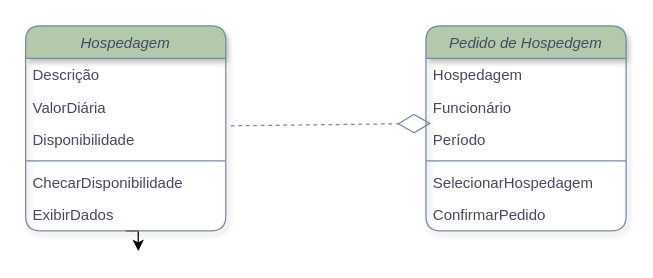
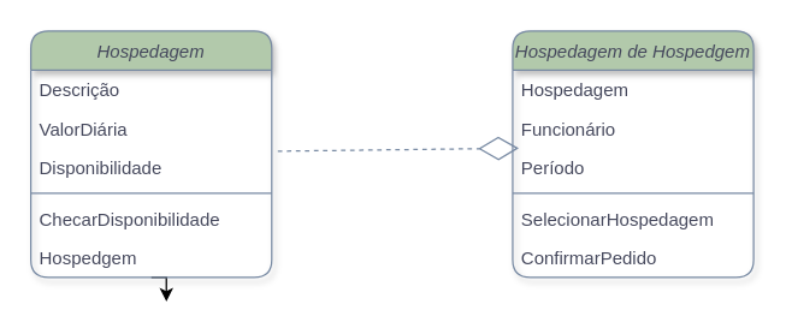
- <mxCell id="2" value="Pedido de Hospedgem" style="swimlane;fontStyle=2;align=center;verticalAlign=top;childLayout=stackLayout;horizontal=1;startSize=26;horizontalStack=0;resizeParent=1;resizeLast=0;collapsible=1;marginBottom=0;rounded=1;shadow=1;strokeWidth=1;labelBackgroundColor=none;fillColor=#B2C9AB;strokeColor=#788AA3;fontColor=#46495D;" vertex="1" parent="1"><mxGeometry x="340" y="20" width="160" height="164" as="geometry"><mxRectangle x="230" y="140" width="160" height="26" as="alternateBounds" /></mxGeometry></mxCell>
+ <mxCell id="2" value="Hospedagem de Hospedgem" style="swimlane;fontStyle=2;align=center;verticalAlign=top;childLayout=stackLayout;horizontal=1;startSize=26;horizontalStack=0;resizeParent=1;resizeLast=0;collapsible=1;marginBottom=0;rounded=1;shadow=1;strokeWidth=1;labelBackgroundColor=none;fillColor=#B2C9AB;strokeColor=#788AA3;fontColor=#46495D;" vertex="1" parent="1"><mxGeometry x="340" y="20" width="160" height="164" as="geometry"><mxRectangle x="230" y="140" width="160" height="26" as="alternateBounds" /></mxGeometry></mxCell>
- <mxCell id="16" value="ExibirDados" style="text;align=left;verticalAlign=top;spacingLeft=4;spacingRight=4;overflow=hidden;rotatable=0;points=[[0,0.5],[1,0.5]];portConstraint=eastwest;labelBackgroundColor=none;fontColor=#46495D;" vertex="1" parent="10"><mxGeometry y="138" width="160" height="26" as="geometry" /></mxCell>
+ <mxCell id="16" value="Hospedgem" style="text;align=left;verticalAlign=top;spacingLeft=4;spacingRight=4;overflow=hidden;rotatable=0;points=[[0,0.5],[1,0.5]];portConstraint=eastwest;labelBackgroundColor=none;fontColor=#46495D;" vertex="1" parent="10"><mxGeometry y="138" width="160" height="26" as="geometry" /></mxCell>
